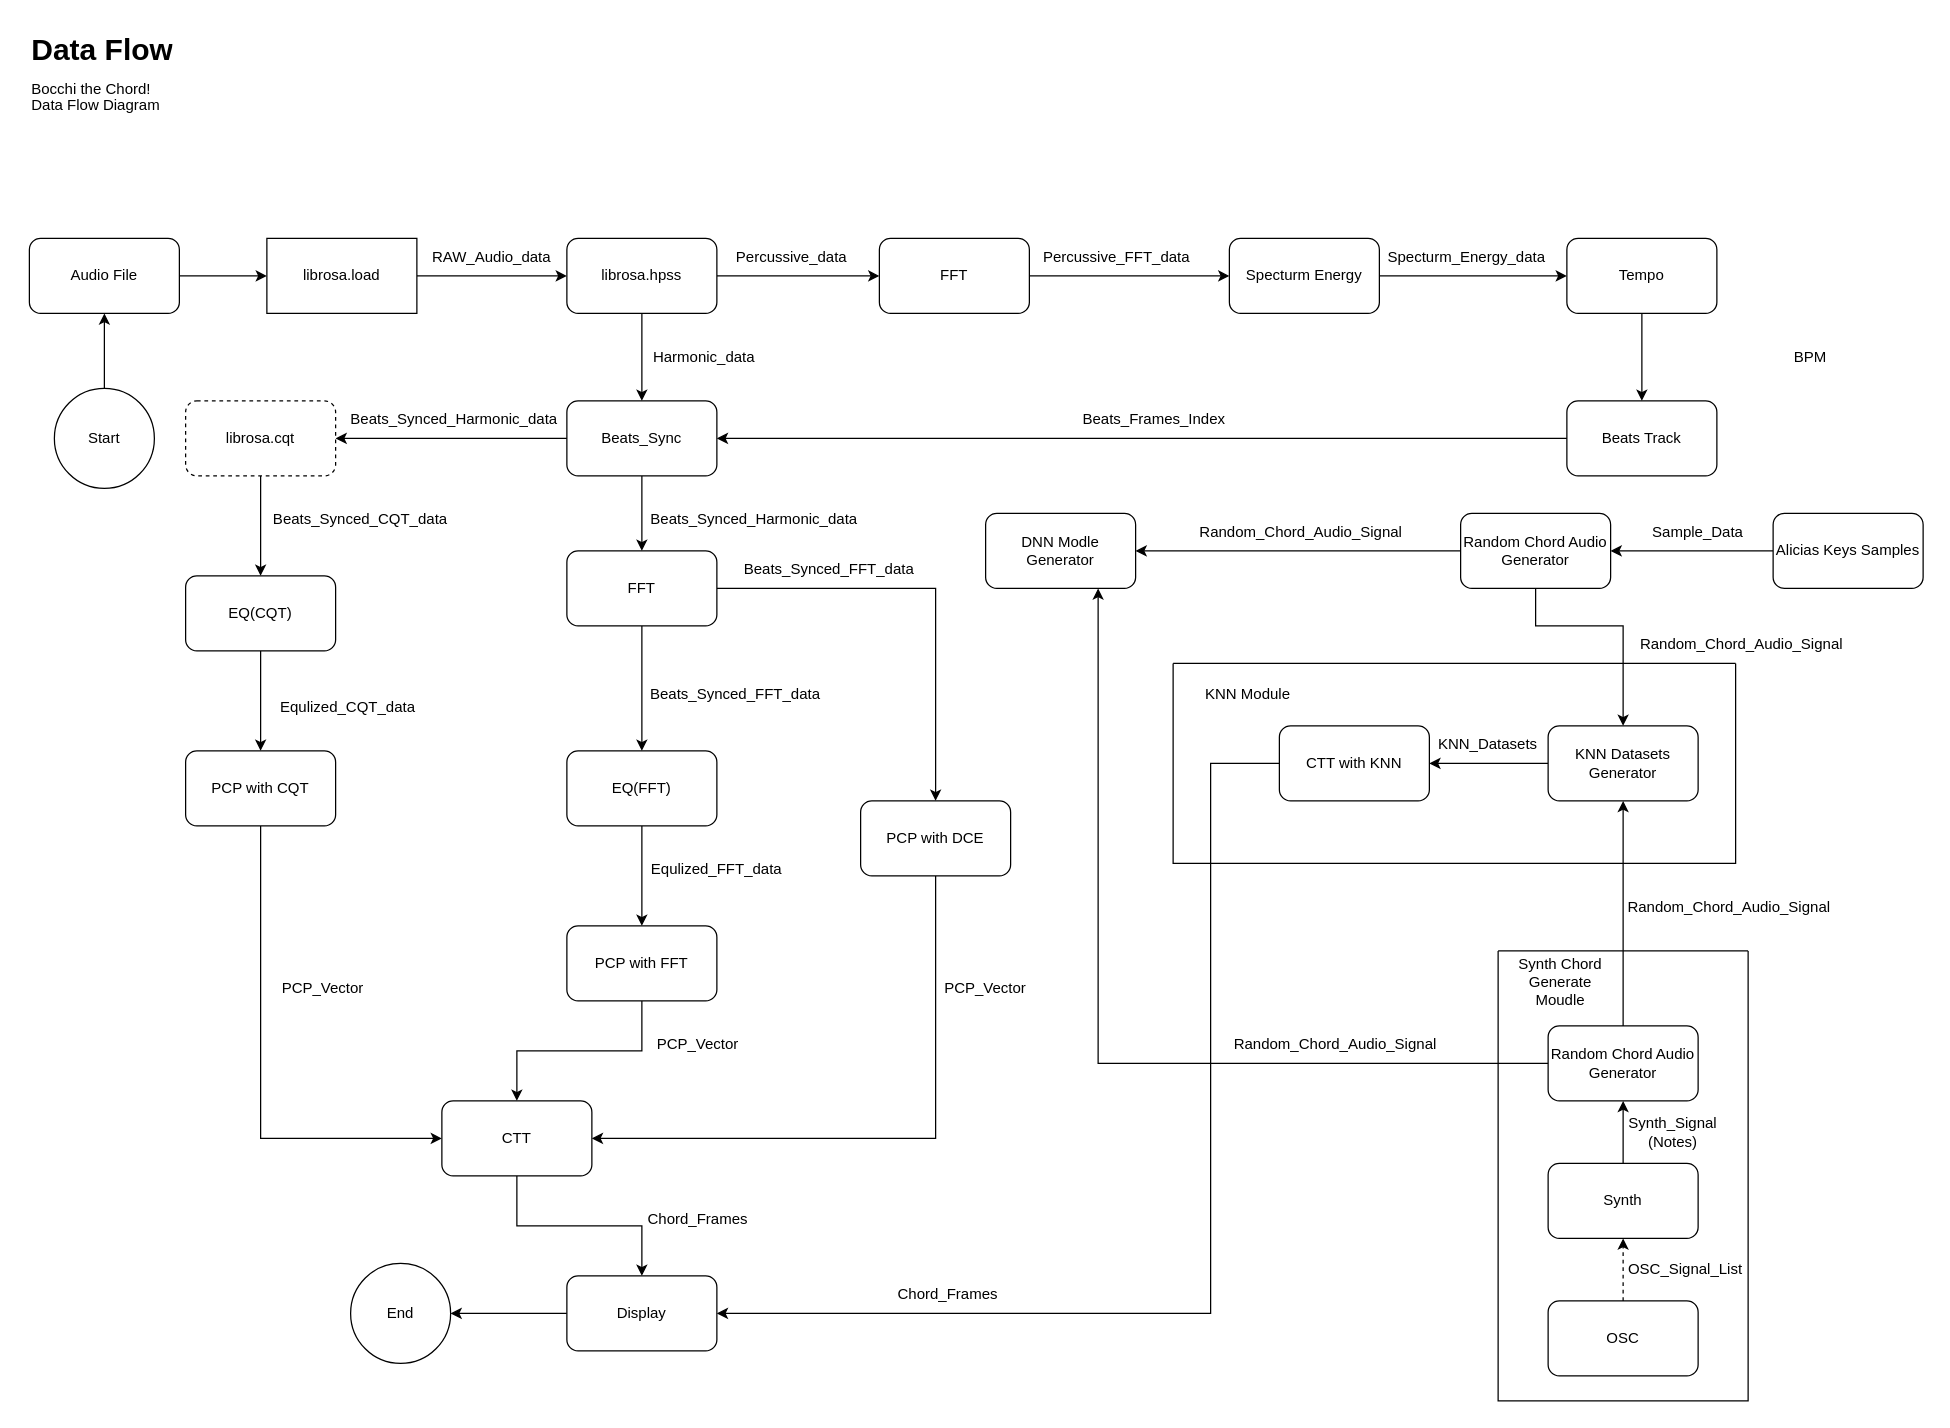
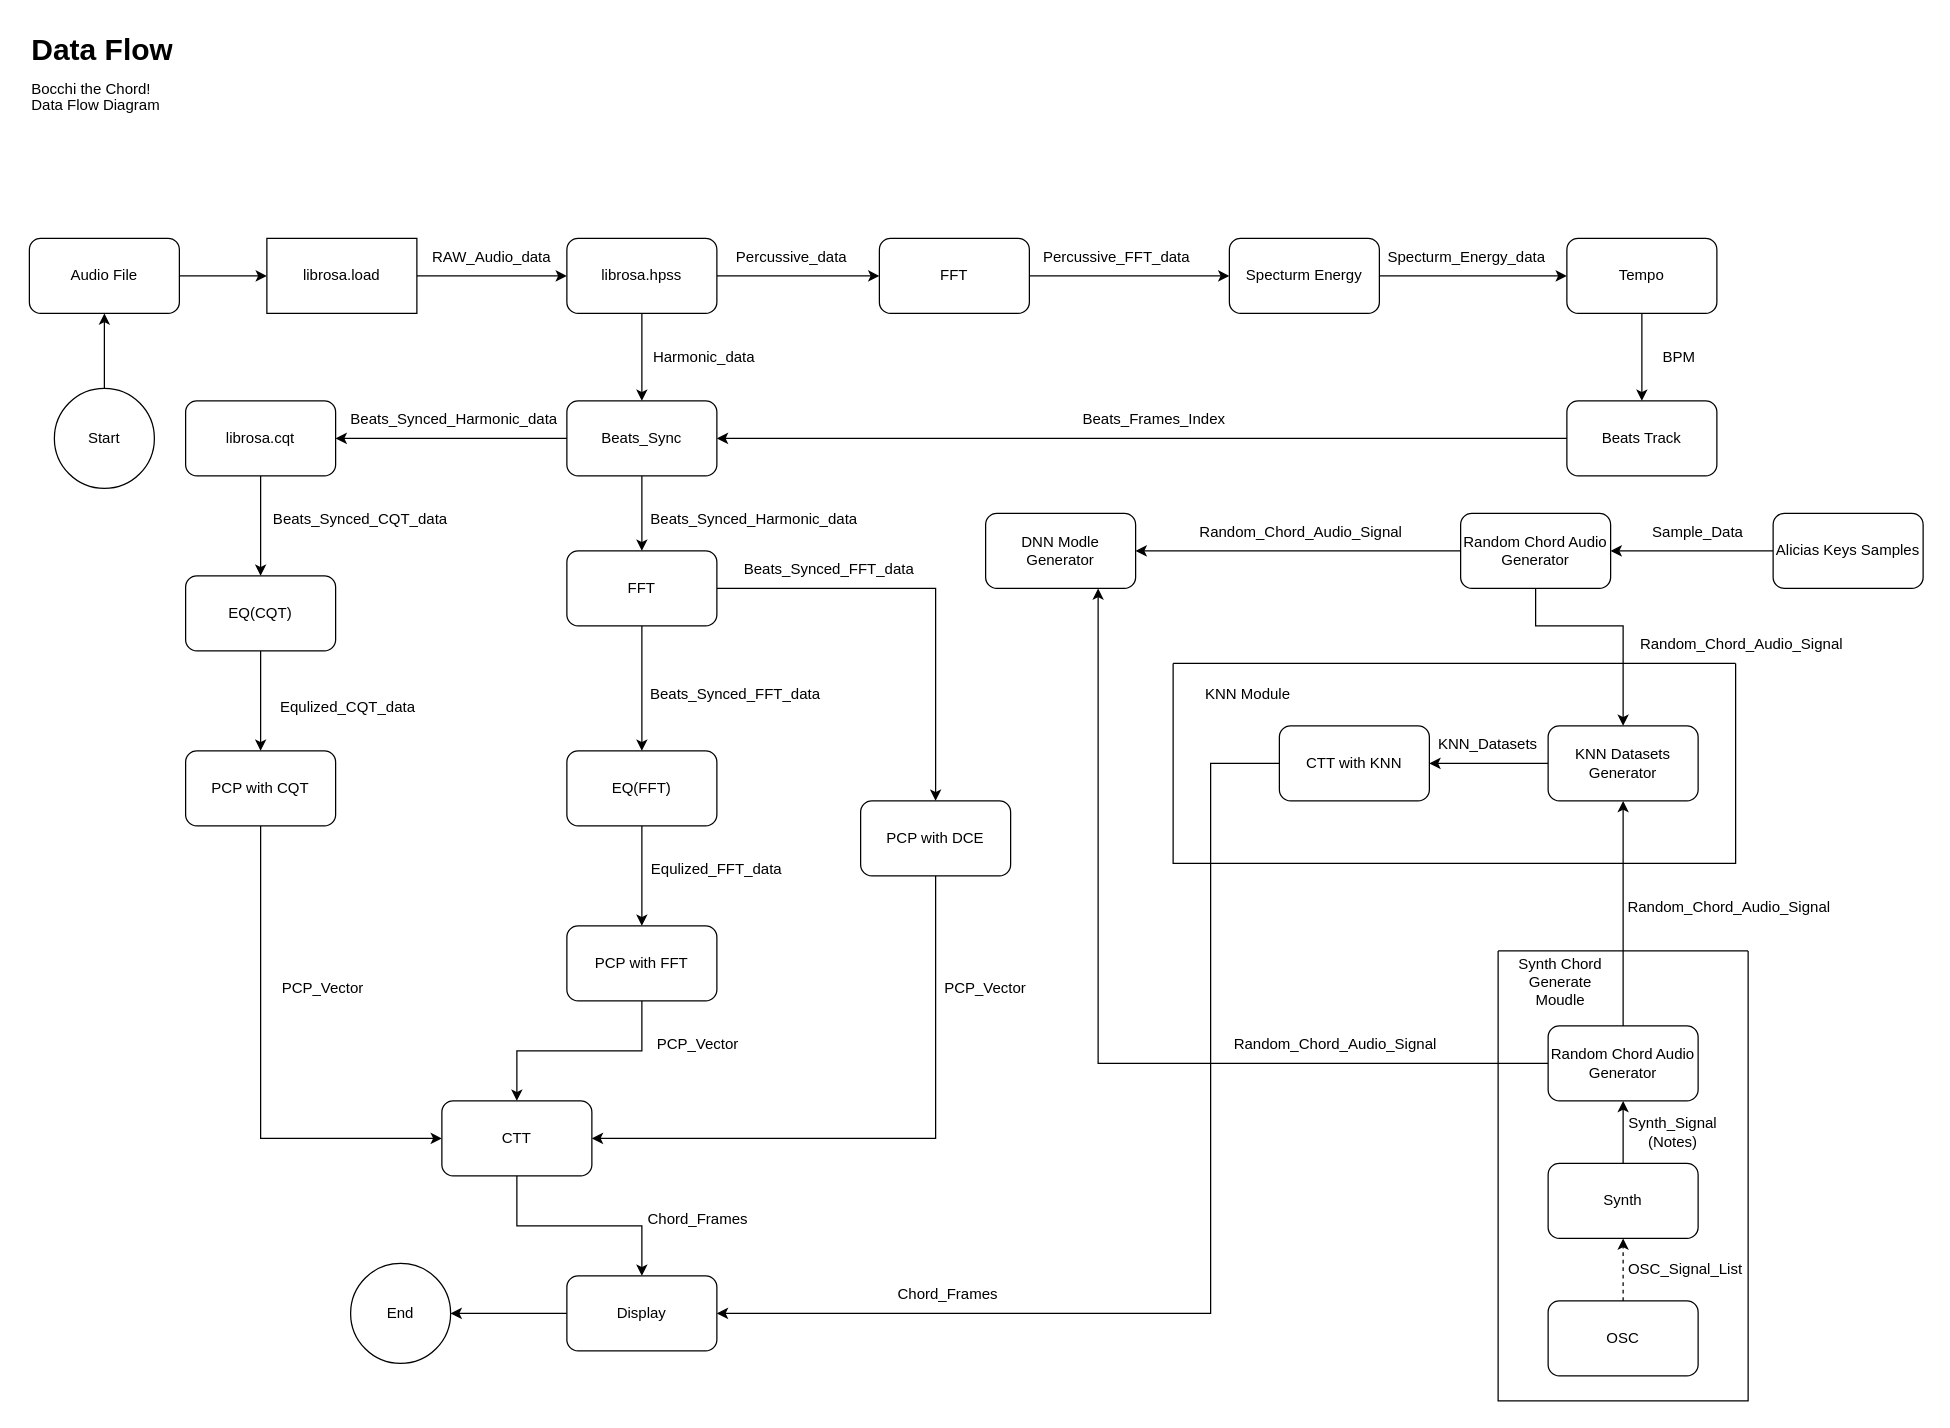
- <mxCell id="23" value="BPM" style="text;html=1;strokeColor=none;fillColor=none;align=center;verticalAlign=middle;whiteSpace=wrap;rounded=0;" parent="1" vertex="1"><mxGeometry x="1418" y="270" width="60" height="30" as="geometry" /></mxCell>
+ <mxCell id="23" value="BPM" style="text;html=1;strokeColor=none;fillColor=none;align=center;verticalAlign=middle;whiteSpace=wrap;rounded=0;" parent="1" vertex="1"><mxGeometry x="1313" y="270" width="60" height="30" as="geometry" /></mxCell>
- <mxCell id="36" value="librosa.cqt" style="rounded=1;whiteSpace=wrap;html=1;dashed=1;" parent="1" vertex="1"><mxGeometry x="148" y="320" width="120" height="60" as="geometry" /></mxCell>
+ <mxCell id="36" value="librosa.cqt" style="rounded=1;whiteSpace=wrap;html=1;" parent="1" vertex="1"><mxGeometry x="148" y="320" width="120" height="60" as="geometry" /></mxCell>
